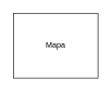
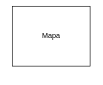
- <mxCell id="2" value="Mapa" style="rounded=0;whiteSpace=wrap;html=1;" vertex="1" parent="1"><mxGeometry x="20" y="20" width="130" height="100" as="geometry" /></mxCell>
+ <mxCell id="2" value="Mapa" style="rounded=0;whiteSpace=wrap;html=1;" vertex="1" parent="1"><mxGeometry x="20" y="10" width="130" height="100" as="geometry" /></mxCell>
